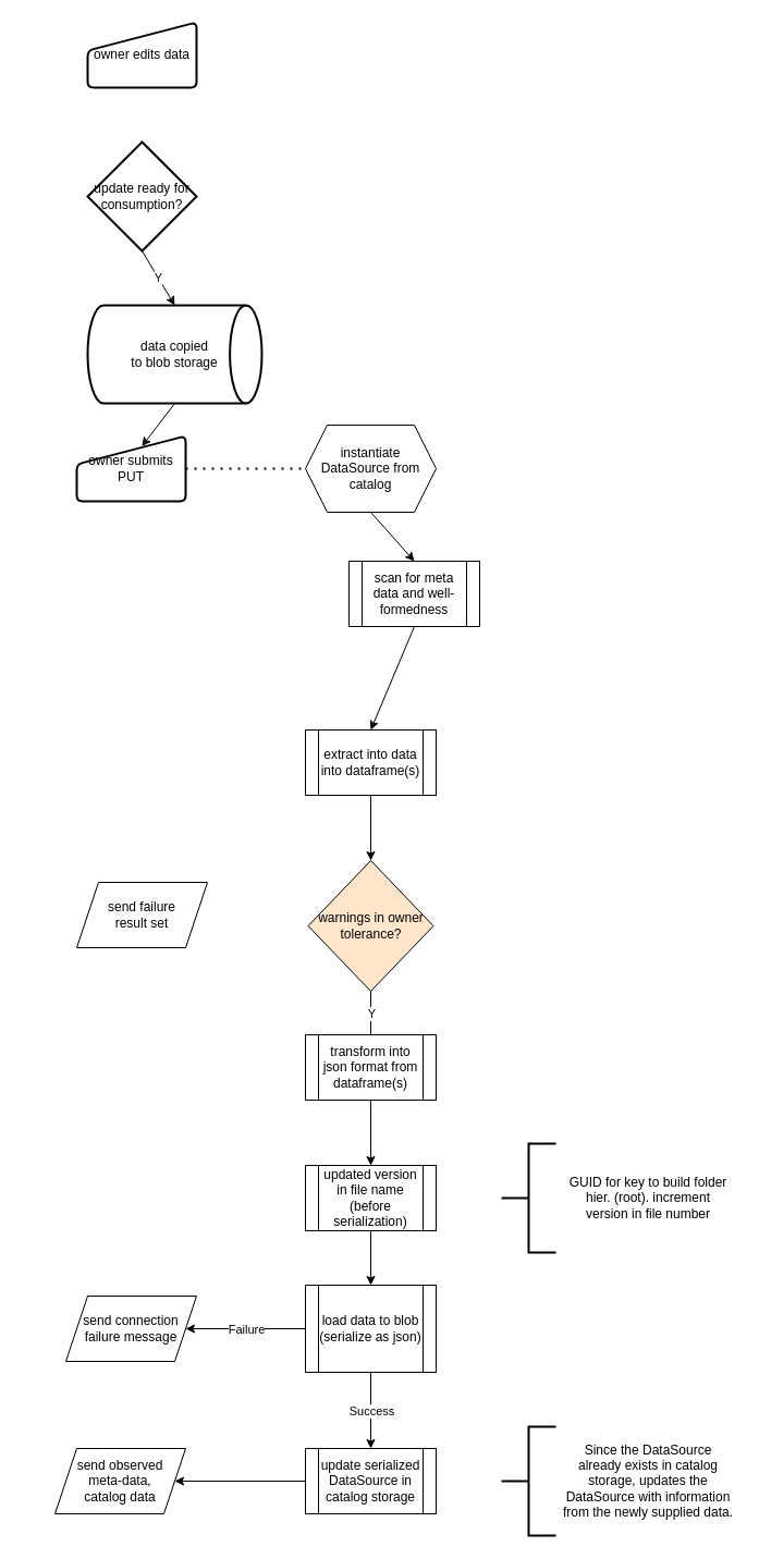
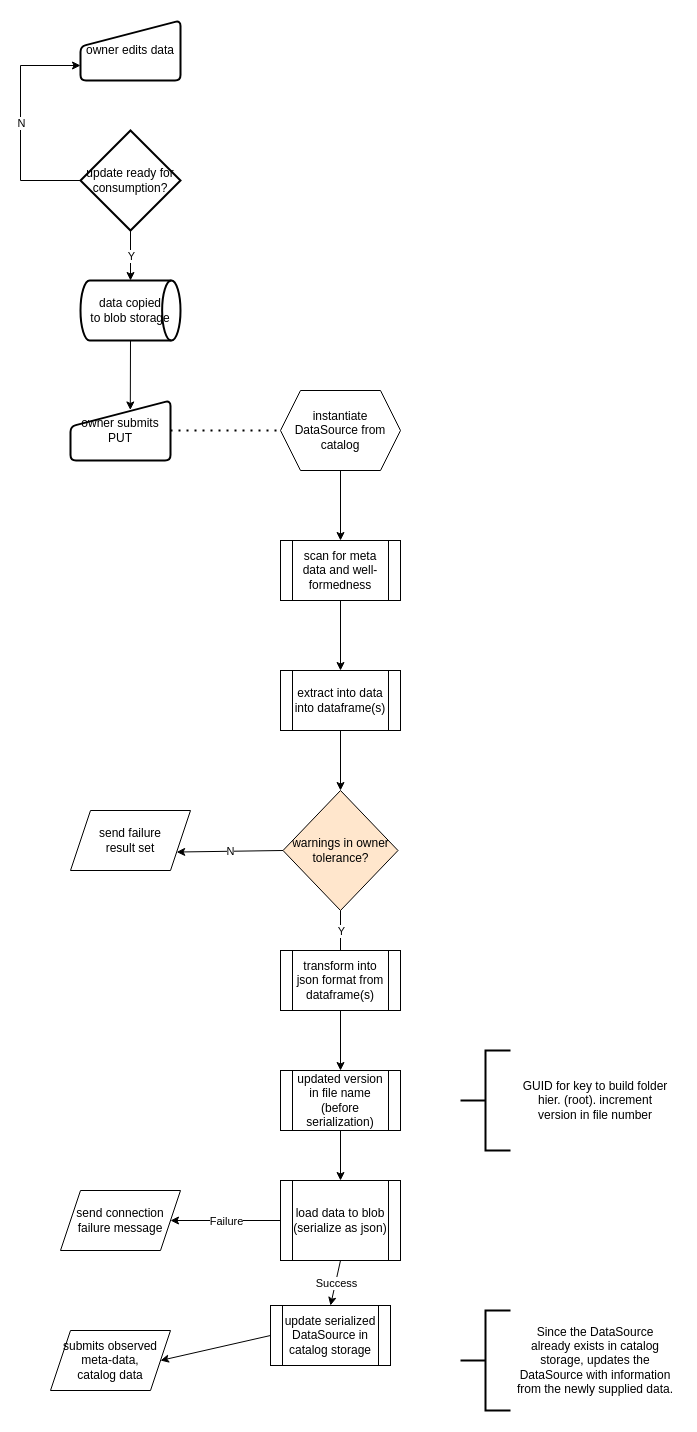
+ <mxCell id="39" value="" style="endArrow=classic;html=1;rounded=0;exitX=0;exitY=0.5;exitDx=0;exitDy=0;exitPerimeter=0;entryX=0;entryY=0.75;entryDx=0;entryDy=0;" edge="1" parent="1" source="35" target="38"><mxGeometry relative="1" as="geometry"><mxPoint x="-30" y="130" as="sourcePoint" /><mxPoint x="70" y="130" as="targetPoint" /><Array as="points"><mxPoint x="20" y="180" /><mxPoint x="20" y="65" /></Array></mxGeometry></mxCell>
+ <mxCell id="40" value="N" style="edgeLabel;resizable=0;html=1;align=center;verticalAlign=middle;" connectable="0" vertex="1" parent="39"><mxGeometry relative="1" as="geometry" /></mxCell>
- <mxCell id="33" value="data copied&lt;br&gt;to blob storage" style="strokeWidth=2;html=1;shape=mxgraph.flowchart.direct_data;whiteSpace=wrap;" vertex="1" parent="1"><mxGeometry x="80" y="280" width="160" height="90" as="geometry" /></mxCell>
+ <mxCell id="33" value="data copied&lt;br&gt;to blob storage" style="strokeWidth=2;html=1;shape=mxgraph.flowchart.direct_data;whiteSpace=wrap;" vertex="1" parent="1"><mxGeometry x="80" y="280" width="100" height="60" as="geometry" /></mxCell>
- <mxCell id="4" value="scan for meta data and well-formedness" style="shape=process;whiteSpace=wrap;html=1;backgroundOutline=1;" vertex="1" parent="1"><mxGeometry x="320" y="515" width="120" height="60" as="geometry" /></mxCell>
+ <mxCell id="4" value="scan for meta data and well-formedness" style="shape=process;whiteSpace=wrap;html=1;backgroundOutline=1;" vertex="1" parent="1"><mxGeometry x="280" y="540" width="120" height="60" as="geometry" /></mxCell>
+ <mxCell id="12" value="" style="endArrow=classic;html=1;rounded=0;exitX=0;exitY=0.5;exitDx=0;exitDy=0;entryX=1;entryY=0.75;entryDx=0;entryDy=0;" edge="1" parent="1" source="9" target="10"><mxGeometry relative="1" as="geometry"><mxPoint x="180" y="920" as="sourcePoint" /><mxPoint x="280" y="920" as="targetPoint" /></mxGeometry></mxCell>
+ <mxCell id="13" value="N" style="edgeLabel;resizable=0;html=1;align=center;verticalAlign=middle;" connectable="0" vertex="1" parent="12"><mxGeometry relative="1" as="geometry" /></mxCell>
- <mxCell id="31" value="send observed&lt;br&gt;meta-data,&lt;br&gt;catalog data" style="shape=parallelogram;perimeter=parallelogramPerimeter;whiteSpace=wrap;html=1;fixedSize=1;" vertex="1" parent="1"><mxGeometry x="50" y="1330" width="120" height="60" as="geometry" /></mxCell>
+ <mxCell id="31" value="submits observed&lt;br&gt;meta-data,&lt;br&gt;catalog data" style="shape=parallelogram;perimeter=parallelogramPerimeter;whiteSpace=wrap;html=1;fixedSize=1;" vertex="1" parent="1"><mxGeometry x="50" y="1330" width="120" height="60" as="geometry" /></mxCell>
- <mxCell id="28" value="update serialized DataSource in catalog storage" style="shape=process;whiteSpace=wrap;html=1;backgroundOutline=1;" vertex="1" parent="1"><mxGeometry x="280" y="1330" width="120" height="60" as="geometry" /></mxCell>
+ <mxCell id="28" value="update serialized DataSource in catalog storage" style="shape=process;whiteSpace=wrap;html=1;backgroundOutline=1;" vertex="1" parent="1"><mxGeometry x="270" y="1305" width="120" height="60" as="geometry" /></mxCell>
